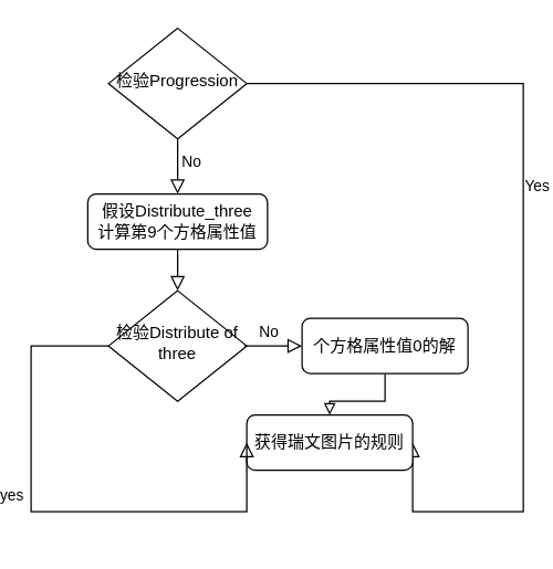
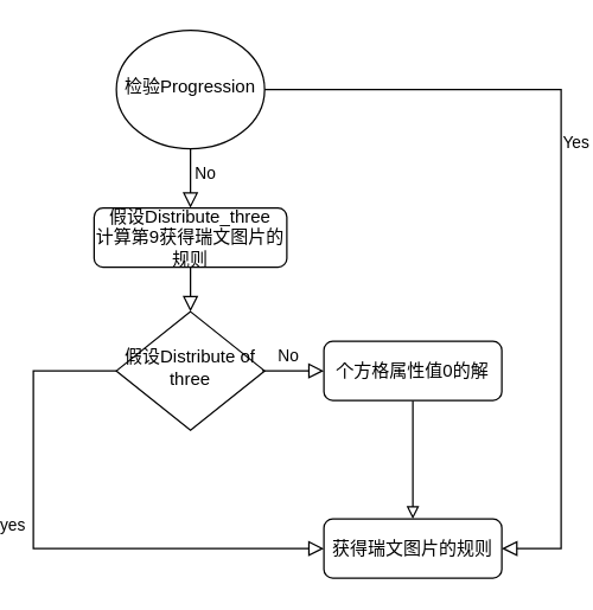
- <mxCell id="4" value="检验Progression" style="rhombus;whiteSpace=wrap;html=1;shadow=0;fontFamily=Helvetica;fontSize=12;align=center;strokeWidth=1;spacing=6;spacingTop=-4;" parent="1" vertex="1"><mxGeometry x="76" y="20" width="100" height="80" as="geometry" /></mxCell>
+ <mxCell id="4" value="检验Progression" style="ellipse;whiteSpace=wrap;html=1;shadow=0;fontFamily=Helvetica;fontSize=12;align=center;strokeWidth=1;spacing=6;spacingTop=-4;" parent="1" vertex="1"><mxGeometry x="76" y="20" width="100" height="80" as="geometry" /></mxCell>
- <mxCell id="8" value="假设Distribute_three&lt;br&gt;计算第9个方格属性值" style="rounded=1;whiteSpace=wrap;html=1;fontSize=12;glass=0;strokeWidth=1;shadow=0;" parent="1" vertex="1"><mxGeometry x="61" y="140" width="130" height="40" as="geometry" /></mxCell>
+ <mxCell id="8" value="假设Distribute_three&lt;br&gt;计算第9获得瑞文图片的规则" style="rounded=1;whiteSpace=wrap;html=1;fontSize=12;glass=0;strokeWidth=1;shadow=0;" parent="1" vertex="1"><mxGeometry x="61" y="140" width="130" height="40" as="geometry" /></mxCell>
- <mxCell id="5" value="检验Distribute of three" style="rhombus;whiteSpace=wrap;html=1;shadow=0;fontFamily=Helvetica;fontSize=12;align=center;strokeWidth=1;spacing=6;spacingTop=-4;" parent="1" vertex="1"><mxGeometry x="76" y="210" width="100" height="80" as="geometry" /></mxCell>
+ <mxCell id="5" value="假设Distribute of three" style="rhombus;whiteSpace=wrap;html=1;shadow=0;fontFamily=Helvetica;fontSize=12;align=center;strokeWidth=1;spacing=6;spacingTop=-4;" parent="1" vertex="1"><mxGeometry x="76" y="210" width="100" height="80" as="geometry" /></mxCell>
- <mxCell id="6" value="获得瑞文图片的规则" style="rounded=1;whiteSpace=wrap;html=1;fontSize=12;glass=0;strokeWidth=1;shadow=0;" parent="1" vertex="1"><mxGeometry x="176" y="300" width="120" height="40" as="geometry" /></mxCell>
+ <mxCell id="6" value="获得瑞文图片的规则" style="rounded=1;whiteSpace=wrap;html=1;fontSize=12;glass=0;strokeWidth=1;shadow=0;" parent="1" vertex="1"><mxGeometry x="216" y="350" width="120" height="40" as="geometry" /></mxCell>
